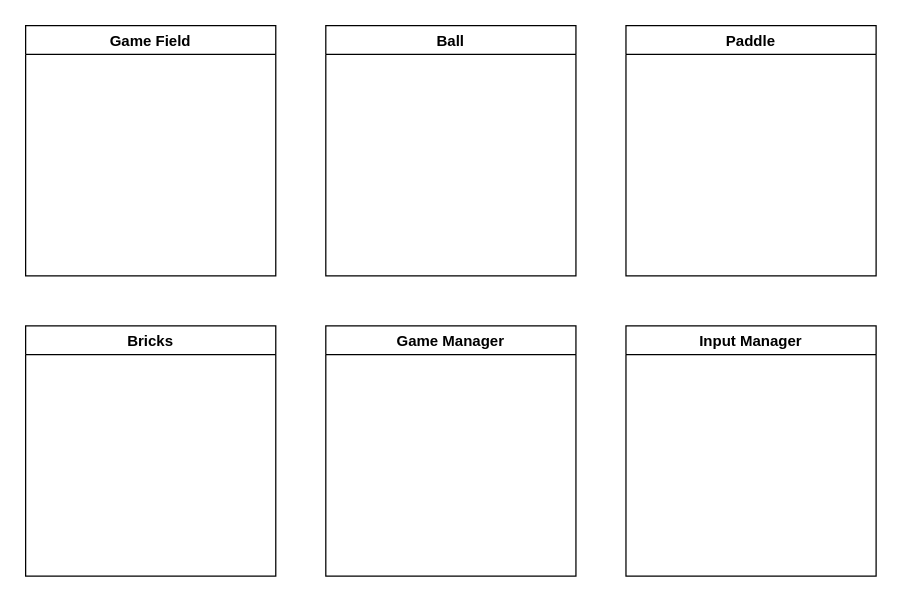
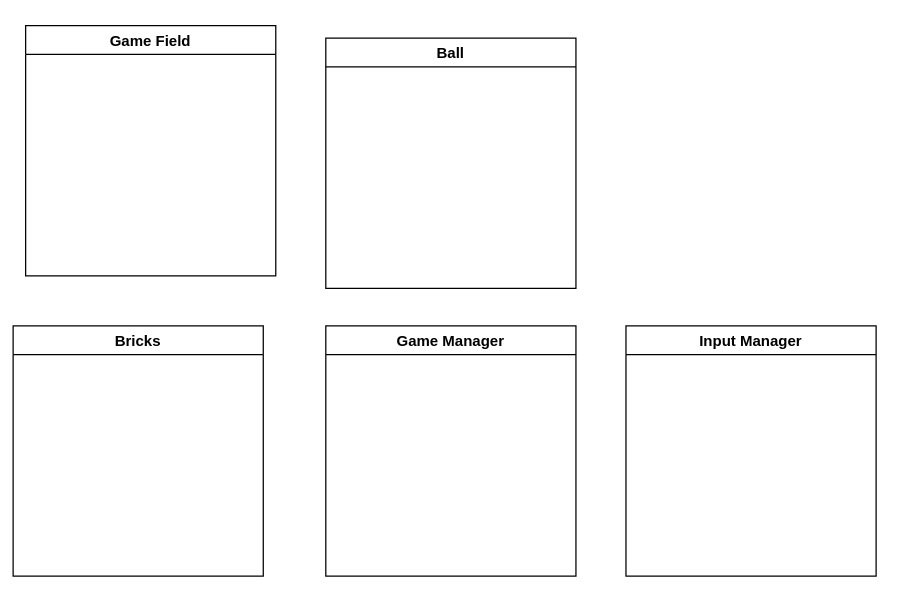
- <mxCell id="7" value="Ball" style="swimlane;" vertex="1" parent="1"><mxGeometry x="260" y="20" width="200" height="200" as="geometry" /></mxCell>
+ <mxCell id="7" value="Ball" style="swimlane;" vertex="1" parent="1"><mxGeometry x="260" y="30" width="200" height="200" as="geometry" /></mxCell>
- <mxCell id="6" value="Paddle" style="swimlane;" vertex="1" parent="1"><mxGeometry x="500" y="20" width="200" height="200" as="geometry" /></mxCell>
- <mxCell id="4" value="Bricks" style="swimlane;" vertex="1" parent="1"><mxGeometry x="20" y="260" width="200" height="200" as="geometry" /></mxCell>
+ <mxCell id="4" value="Bricks" style="swimlane;" vertex="1" parent="1"><mxGeometry x="10" y="260" width="200" height="200" as="geometry" /></mxCell>
